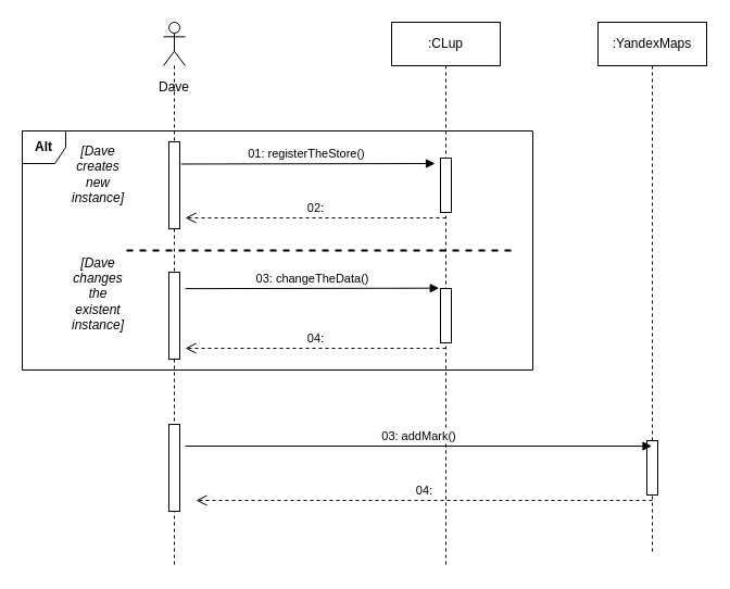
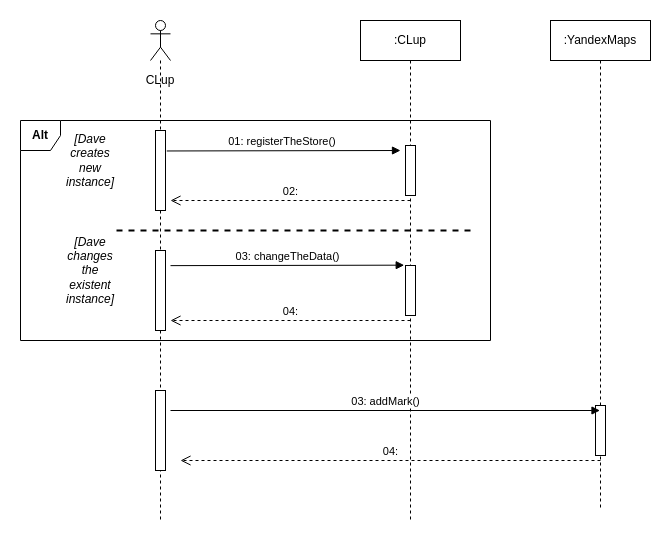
- <mxCell id="9" value="Dave" style="text;html=1;strokeColor=none;fillColor=none;align=center;verticalAlign=middle;whiteSpace=wrap;rounded=0;" vertex="1" parent="1"><mxGeometry x="140" y="70" width="40" height="20" as="geometry" /></mxCell>
+ <mxCell id="9" value="CLup" style="text;html=1;strokeColor=none;fillColor=none;align=center;verticalAlign=middle;whiteSpace=wrap;rounded=0;" vertex="1" parent="1"><mxGeometry x="140" y="70" width="40" height="20" as="geometry" /></mxCell>
